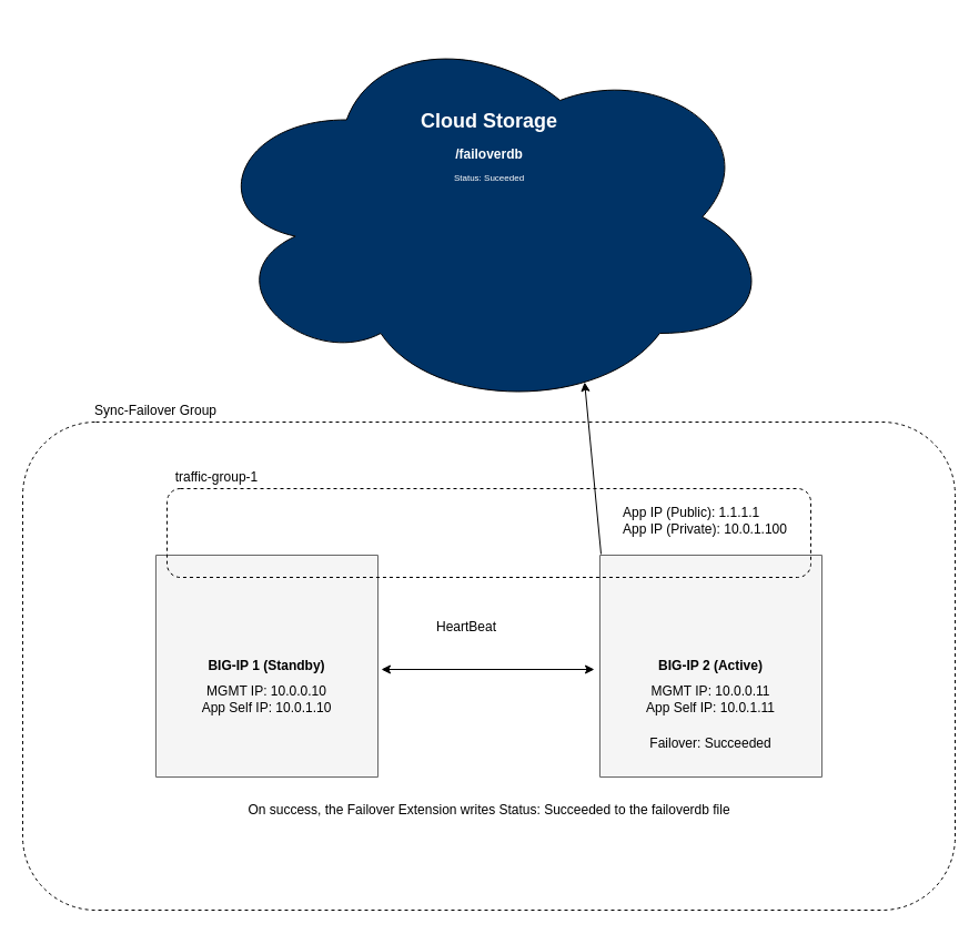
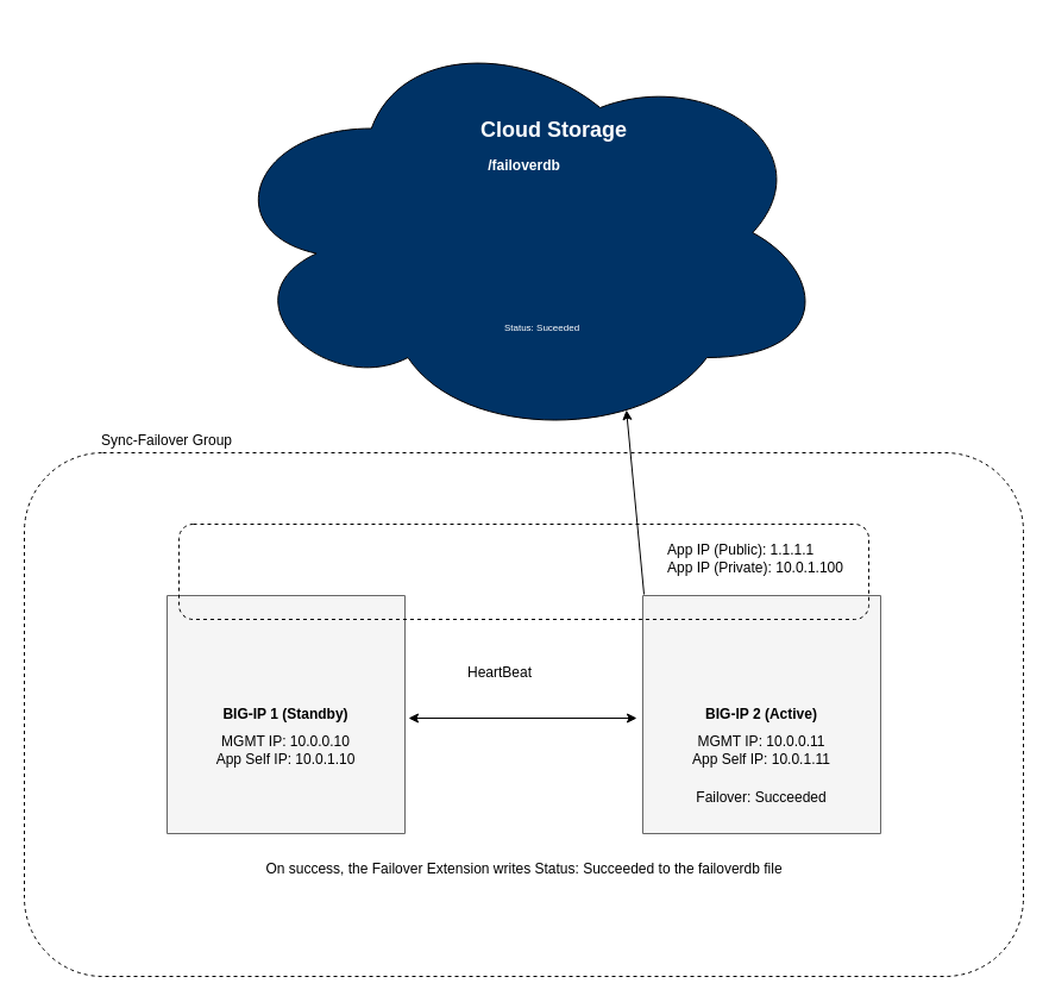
- <mxCell id="18" value="&lt;font color=&quot;#ffffff&quot; style=&quot;font-size: 18px&quot;&gt;&lt;b&gt;Cloud Storage&lt;/b&gt;&lt;/font&gt;" style="text;html=1;resizable=0;autosize=1;align=center;verticalAlign=middle;points=[];fillColor=none;strokeColor=none;rounded=0;" vertex="1" parent="1"><mxGeometry x="370" y="99" width="140" height="20" as="geometry" /></mxCell>
+ <mxCell id="18" value="&lt;font color=&quot;#ffffff&quot; style=&quot;font-size: 18px&quot;&gt;&lt;b&gt;Cloud Storage&lt;/b&gt;&lt;/font&gt;" style="text;html=1;resizable=0;autosize=1;align=center;verticalAlign=middle;points=[];fillColor=none;strokeColor=none;rounded=0;" vertex="1" parent="1"><mxGeometry x="395" y="99" width="140" height="20" as="geometry" /></mxCell>
- <mxCell id="21" value="&lt;font color=&quot;#ffffff&quot; style=&quot;font-size: 8px&quot;&gt;Status: Suceeded&lt;br&gt;&lt;/font&gt;" style="text;html=1;resizable=0;autosize=1;align=center;verticalAlign=middle;points=[];fillColor=none;strokeColor=none;rounded=0;" vertex="1" parent="1"><mxGeometry x="400" y="149" width="80" height="20" as="geometry" /></mxCell>
+ <mxCell id="21" value="&lt;font color=&quot;#ffffff&quot; style=&quot;font-size: 8px&quot;&gt;Status: Suceeded&lt;br&gt;&lt;/font&gt;" style="text;html=1;resizable=0;autosize=1;align=center;verticalAlign=middle;points=[];fillColor=none;strokeColor=none;rounded=0;" vertex="1" parent="1"><mxGeometry x="415" y="264" width="80" height="20" as="geometry" /></mxCell>
- <mxCell id="11" value="traffic-group-1" style="text;html=1;strokeColor=none;fillColor=none;align=center;verticalAlign=middle;whiteSpace=wrap;rounded=0;dashed=1;" vertex="1" parent="1"><mxGeometry x="150" y="420" width="90" height="20" as="geometry" /></mxCell>
